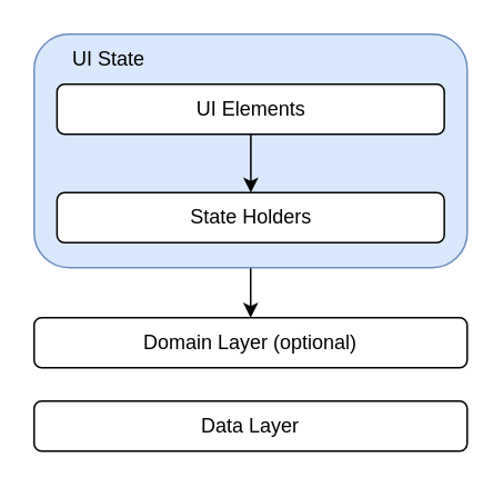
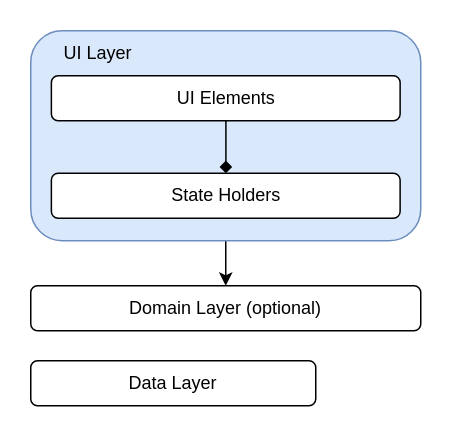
- <mxCell id="9" value="UI State" style="text;html=1;strokeColor=none;fillColor=none;align=center;verticalAlign=middle;whiteSpace=wrap;rounded=0;" parent="1" vertex="1"><mxGeometry x="30" y="20" width="70" height="30" as="geometry" /></mxCell>
+ <mxCell id="9" value="UI Layer" style="text;html=1;strokeColor=none;fillColor=none;align=center;verticalAlign=middle;whiteSpace=wrap;rounded=0;" parent="1" vertex="1"><mxGeometry x="30" y="20" width="70" height="30" as="geometry" /></mxCell>
- <mxCell id="6" value="" style="edgeStyle=orthogonalEdgeStyle;rounded=0;orthogonalLoop=1;jettySize=auto;html=1;" parent="1" source="7" target="8" edge="1"><mxGeometry relative="1" as="geometry" /></mxCell>
+ <mxCell id="6" value="" style="edgeStyle=orthogonalEdgeStyle;rounded=0;orthogonalLoop=1;jettySize=auto;html=1;endArrow=diamond;" parent="1" source="7" target="8" edge="1"><mxGeometry relative="1" as="geometry" /></mxCell>
- <mxCell id="4" value="Data Layer" style="rounded=1;whiteSpace=wrap;html=1;" parent="1" vertex="1"><mxGeometry x="20" y="240" width="260" height="30" as="geometry" /></mxCell>
+ <mxCell id="4" value="Data Layer" style="rounded=1;whiteSpace=wrap;html=1;" parent="1" vertex="1"><mxGeometry x="20" y="240" width="190" height="30" as="geometry" /></mxCell>
